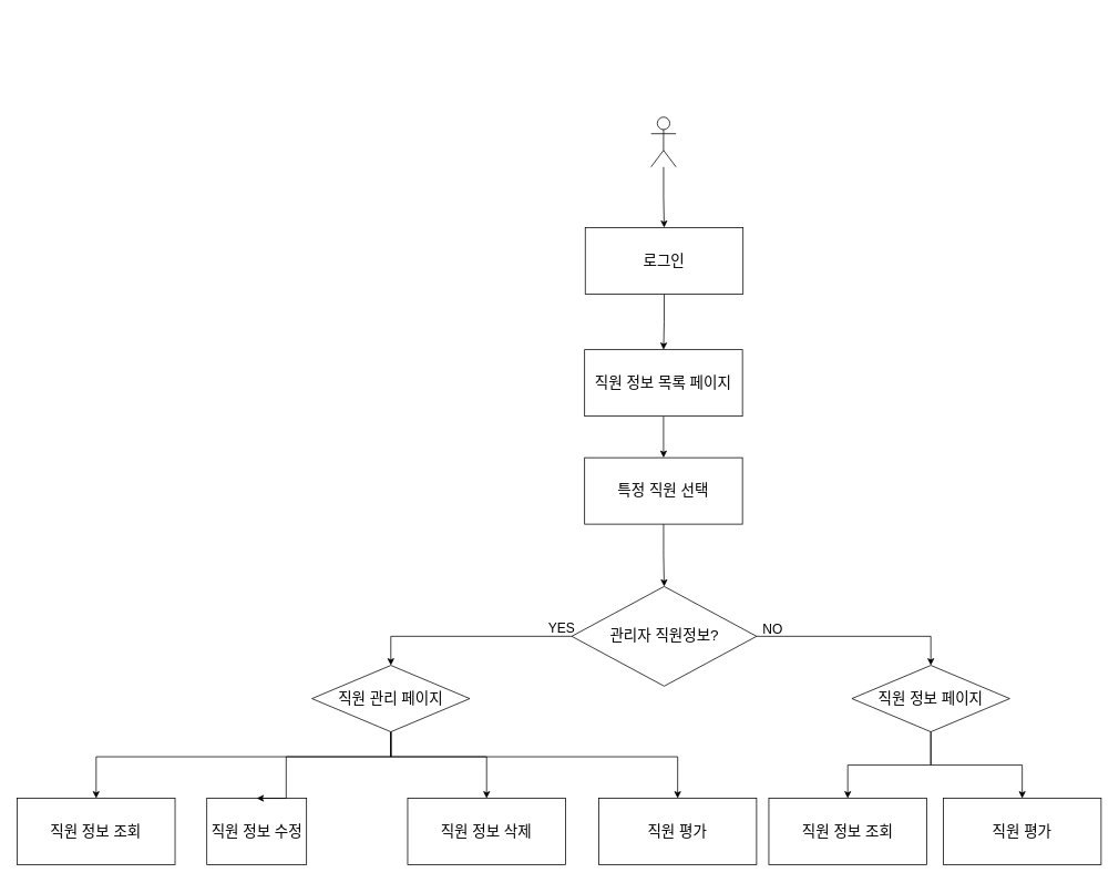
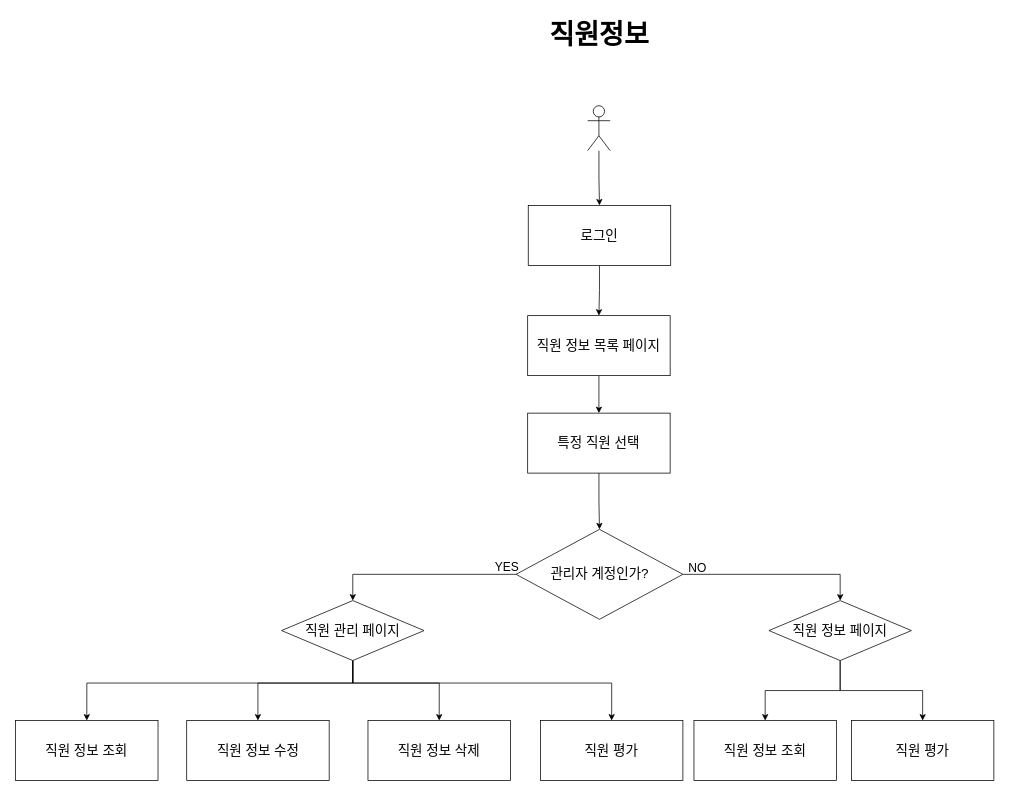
+ <mxCell id="13" value="&lt;span style=&quot;font-size: 36px&quot;&gt;&lt;b&gt;직원정보&lt;/b&gt;&lt;/span&gt;" style="text;html=1;strokeColor=none;fillColor=none;align=center;verticalAlign=middle;whiteSpace=wrap;rounded=0;" vertex="1" parent="1"><mxGeometry x="720.19" y="20" width="157.62" height="50" as="geometry" /></mxCell>
- <mxCell id="8" value="&lt;font style=&quot;font-size: 18px&quot;&gt;관리자 직원정보?&lt;/font&gt;" style="rhombus;whiteSpace=wrap;html=1;" vertex="1" parent="1"><mxGeometry x="687.75" y="705" width="222.5" height="120" as="geometry" /></mxCell>
+ <mxCell id="8" value="&lt;font style=&quot;font-size: 18px&quot;&gt;관리자 계정인가?&lt;/font&gt;" style="rhombus;whiteSpace=wrap;html=1;" vertex="1" parent="1"><mxGeometry x="687.75" y="705" width="222.5" height="120" as="geometry" /></mxCell>
- <mxCell id="14" value="&lt;span style=&quot;font-size: 18px&quot;&gt;직원 정보 수정&lt;/span&gt;" style="rounded=0;whiteSpace=wrap;html=1;" vertex="1" parent="1"><mxGeometry x="248.5" y="960" width="120" height="80" as="geometry" /></mxCell>
+ <mxCell id="14" value="&lt;span style=&quot;font-size: 18px&quot;&gt;직원 정보 수정&lt;/span&gt;" style="rounded=0;whiteSpace=wrap;html=1;" vertex="1" parent="1"><mxGeometry x="248.5" y="960" width="190" height="80" as="geometry" /></mxCell>
